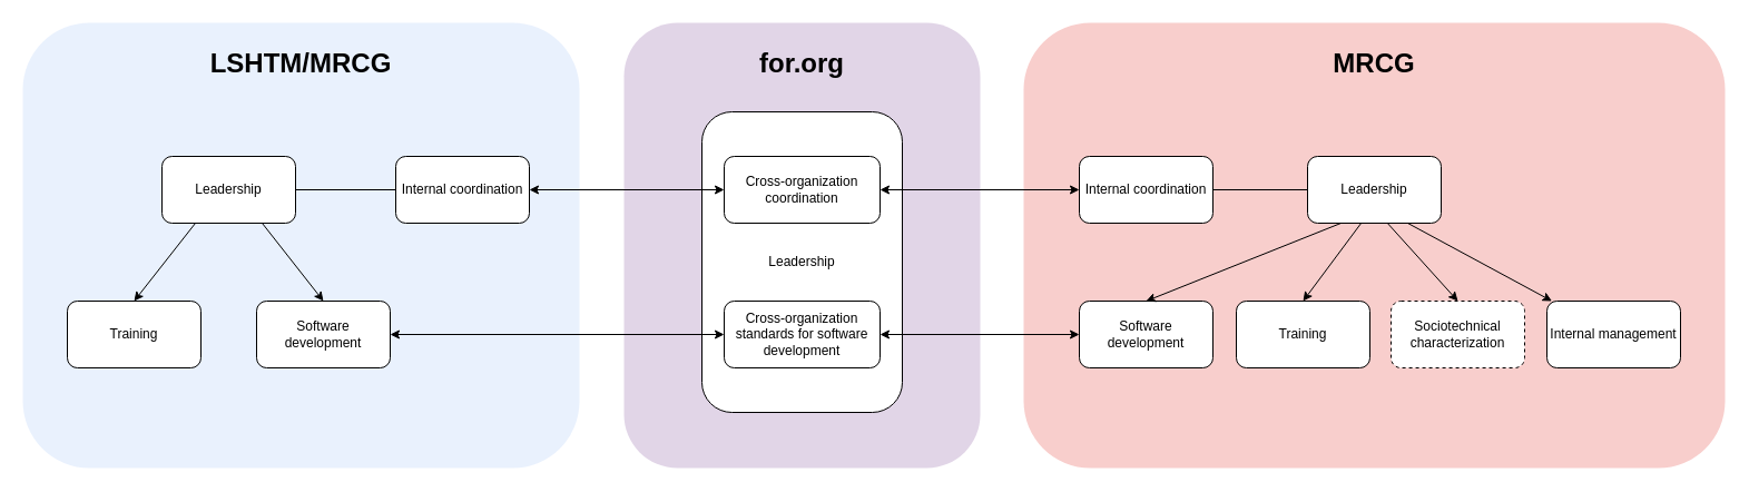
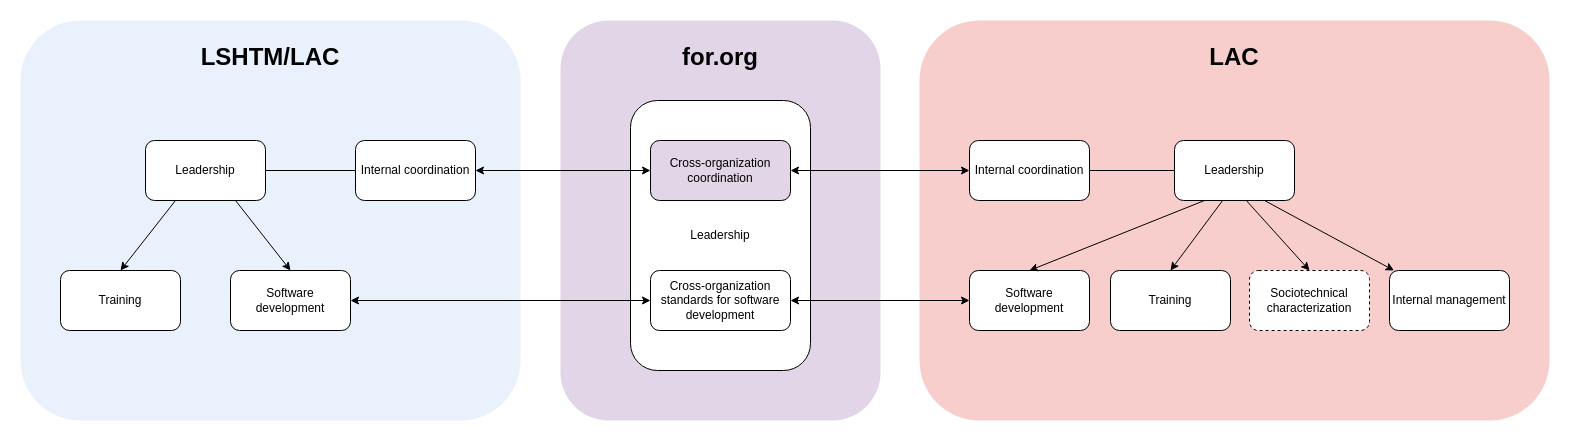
- <mxCell id="4" value="&lt;h1&gt;LSHTM/MRCG&lt;/h1&gt;" style="rounded=1;whiteSpace=wrap;html=1;verticalAlign=top;strokeColor=none;fillColor=#dae8fc;opacity=60;" parent="1" vertex="1"><mxGeometry x="20" y="20" width="500" height="400" as="geometry" /></mxCell>
+ <mxCell id="4" value="&lt;h1&gt;LSHTM/LAC&lt;/h1&gt;" style="rounded=1;whiteSpace=wrap;html=1;verticalAlign=top;strokeColor=none;fillColor=#dae8fc;opacity=60;" parent="1" vertex="1"><mxGeometry x="20" y="20" width="500" height="400" as="geometry" /></mxCell>
- <mxCell id="5" value="&lt;h1&gt;MRCG&lt;/h1&gt;" style="rounded=1;whiteSpace=wrap;html=1;verticalAlign=top;fillColor=#f8cecc;strokeColor=none;" parent="1" vertex="1"><mxGeometry x="919" y="20" width="630" height="400" as="geometry" /></mxCell>
+ <mxCell id="5" value="&lt;h1&gt;LAC&lt;/h1&gt;" style="rounded=1;whiteSpace=wrap;html=1;verticalAlign=top;fillColor=#f8cecc;strokeColor=none;" parent="1" vertex="1"><mxGeometry x="919" y="20" width="630" height="400" as="geometry" /></mxCell>
- <mxCell id="19" value="Cross-organization coordination" style="rounded=1;whiteSpace=wrap;html=1;" parent="1" vertex="1"><mxGeometry x="650" y="140" width="140" height="60" as="geometry" /></mxCell>
+ <mxCell id="19" value="Cross-organization coordination" style="rounded=1;whiteSpace=wrap;html=1;fillColor=#e1d5e7;" parent="1" vertex="1"><mxGeometry x="650" y="140" width="140" height="60" as="geometry" /></mxCell>
